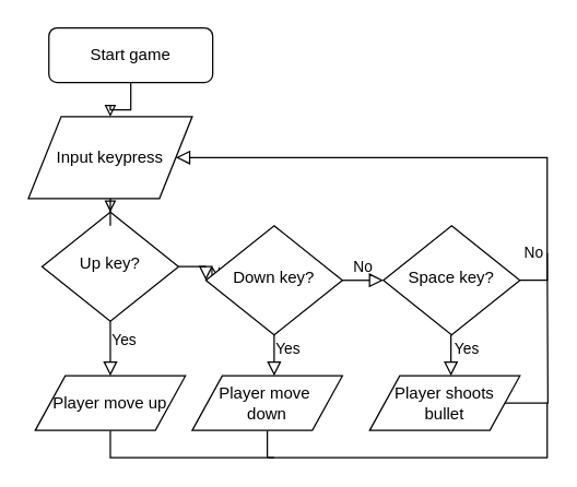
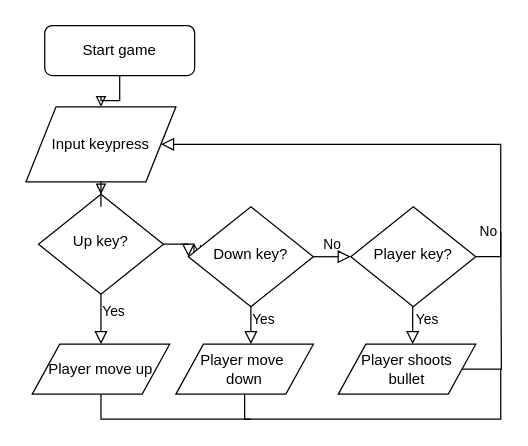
- <mxCell id="10" value="Space key?" style="rhombus;whiteSpace=wrap;html=1;shadow=0;fontFamily=Helvetica;fontSize=12;align=center;strokeWidth=1;spacing=6;spacingTop=-4;" vertex="1" parent="1"><mxGeometry x="280" y="165" width="100" height="80" as="geometry" /></mxCell>
+ <mxCell id="10" value="Player key?" style="rhombus;whiteSpace=wrap;html=1;shadow=0;fontFamily=Helvetica;fontSize=12;align=center;strokeWidth=1;spacing=6;spacingTop=-4;" vertex="1" parent="1"><mxGeometry x="280" y="165" width="100" height="80" as="geometry" /></mxCell>
